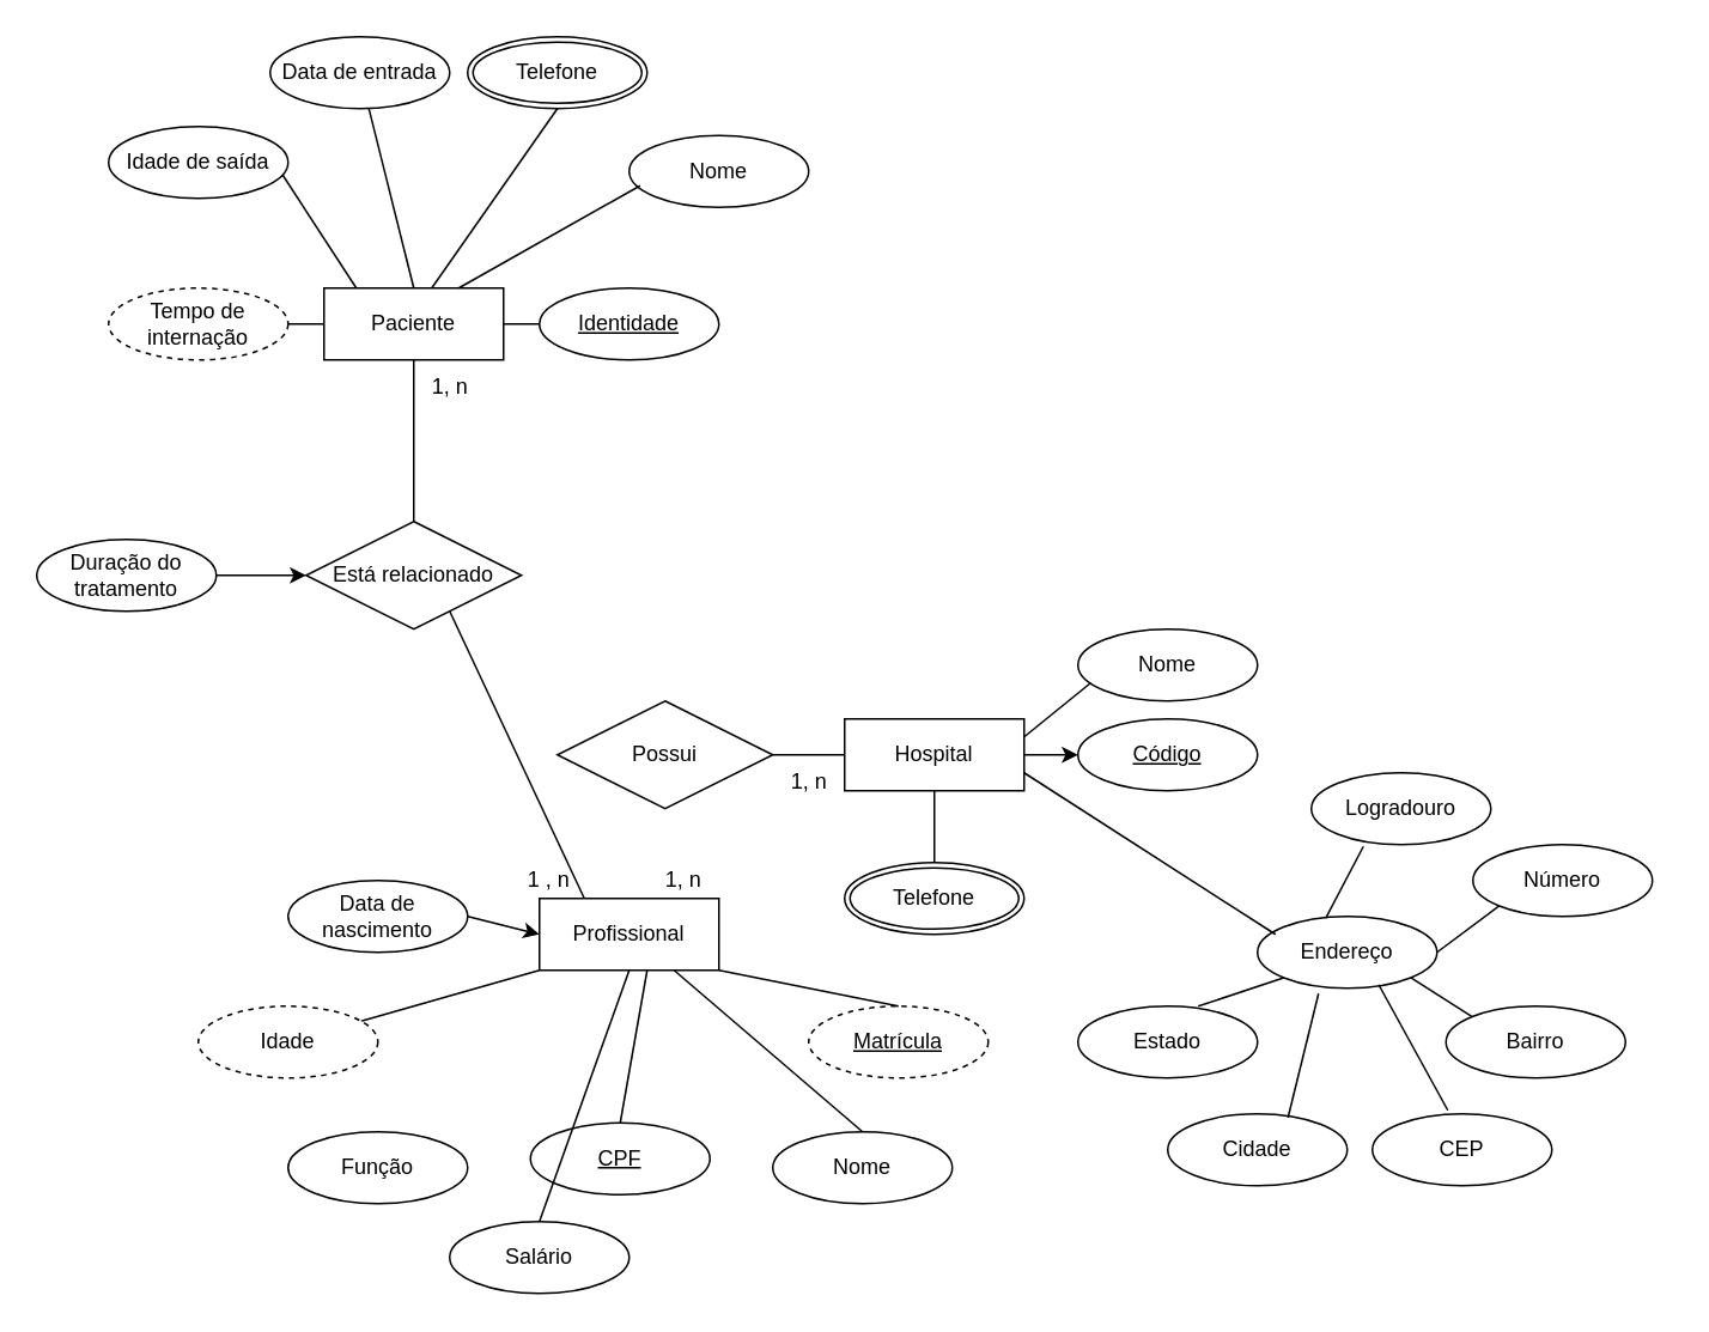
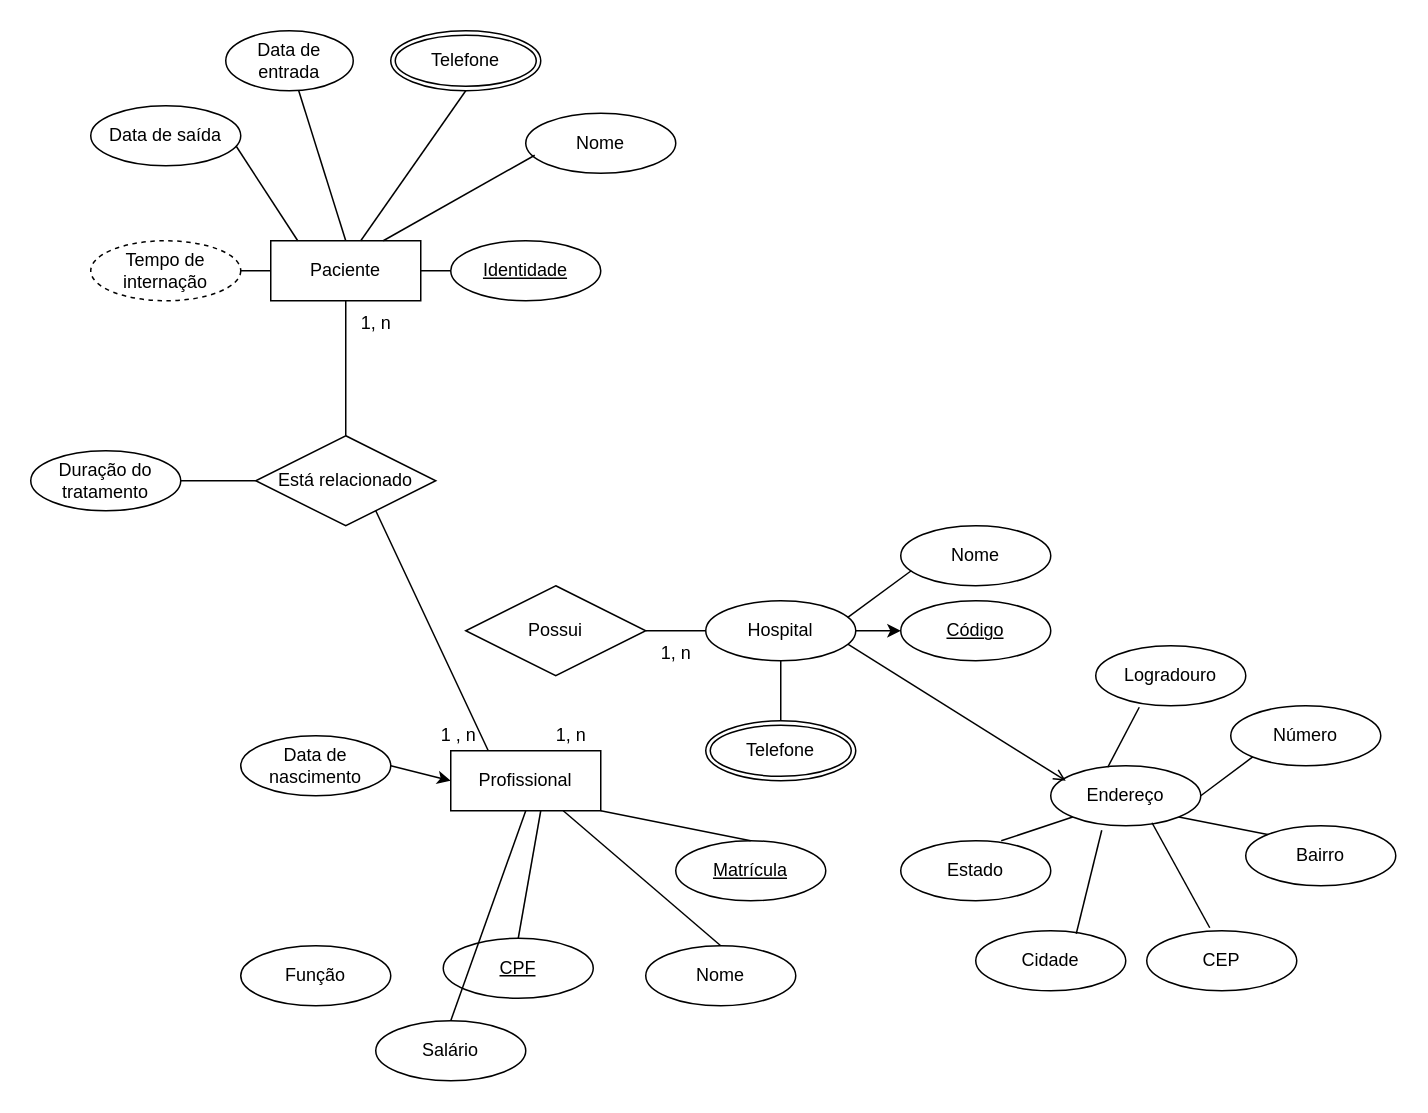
- <mxCell id="46" value="Data de entrada" style="ellipse;whiteSpace=wrap;html=1;align=center;" vertex="1" parent="1"><mxGeometry x="150" y="20" width="100" height="40" as="geometry" /></mxCell>
+ <mxCell id="46" value="Data de entrada" style="ellipse;whiteSpace=wrap;html=1;align=center;" vertex="1" parent="1"><mxGeometry x="150" y="20" width="85" height="40" as="geometry" /></mxCell>
- <mxCell id="48" value="Idade de saída" style="ellipse;whiteSpace=wrap;html=1;align=center;" vertex="1" parent="1"><mxGeometry x="60" y="70" width="100" height="40" as="geometry" /></mxCell>
+ <mxCell id="48" value="Data de saída" style="ellipse;whiteSpace=wrap;html=1;align=center;" vertex="1" parent="1"><mxGeometry x="60" y="70" width="100" height="40" as="geometry" /></mxCell>
- <mxCell id="58" value="" style="endArrow=classic;html=1;rounded=0;exitX=1;exitY=0.5;exitDx=0;exitDy=0;entryX=0;entryY=0.5;entryDx=0;entryDy=0;" edge="1" parent="1" source="57" target="52"><mxGeometry relative="1" as="geometry"><mxPoint x="300" y="430" as="sourcePoint" /><mxPoint x="460" y="430" as="targetPoint" /></mxGeometry></mxCell>
+ <mxCell id="58" value="" style="endArrow=none;html=1;rounded=0;exitX=1;exitY=0.5;exitDx=0;exitDy=0;entryX=0;entryY=0.5;entryDx=0;entryDy=0;" edge="1" parent="1" source="57" target="52"><mxGeometry relative="1" as="geometry"><mxPoint x="300" y="430" as="sourcePoint" /><mxPoint x="460" y="430" as="targetPoint" /></mxGeometry></mxCell>
- <mxCell id="2" value="Hospital" style="whiteSpace=wrap;html=1;align=center;" vertex="1" parent="1"><mxGeometry x="470" y="400" width="100" height="40" as="geometry" /></mxCell>
+ <mxCell id="2" value="Hospital" style="ellipse;whiteSpace=wrap;html=1;align=center;" vertex="1" parent="1"><mxGeometry x="470" y="400" width="100" height="40" as="geometry" /></mxCell>
- <mxCell id="7" value="" style="endArrow=none;html=1;rounded=0;exitX=1;exitY=0.75;exitDx=0;exitDy=0;entryX=0.1;entryY=0.25;entryDx=0;entryDy=0;entryPerimeter=0;" edge="1" parent="1" source="2" target="4"><mxGeometry relative="1" as="geometry"><mxPoint x="590" y="540" as="sourcePoint" /><mxPoint x="750" y="540" as="targetPoint" /></mxGeometry></mxCell>
+ <mxCell id="7" value="" style="endArrow=open;html=1;rounded=0;exitX=1;exitY=0.75;exitDx=0;exitDy=0;entryX=0.1;entryY=0.25;entryDx=0;entryDy=0;entryPerimeter=0;" edge="1" parent="1" source="2" target="4"><mxGeometry relative="1" as="geometry"><mxPoint x="590" y="540" as="sourcePoint" /><mxPoint x="750" y="540" as="targetPoint" /></mxGeometry></mxCell>
- <mxCell id="36" value="" style="endArrow=none;html=1;rounded=0;entryX=0;entryY=1;entryDx=0;entryDy=0;" edge="1" parent="1" source="37" target="24"><mxGeometry relative="1" as="geometry"><mxPoint x="210" y="580" as="sourcePoint" /><mxPoint x="590" y="540" as="targetPoint" /></mxGeometry></mxCell>
- <mxCell id="37" value="Idade" style="ellipse;whiteSpace=wrap;html=1;align=center;dashed=1;" vertex="1" parent="1"><mxGeometry x="110" y="560" width="100" height="40" as="geometry" /></mxCell>
- <mxCell id="25" value="Matrícula" style="ellipse;whiteSpace=wrap;html=1;align=center;fontStyle=4;dashed=1;" vertex="1" parent="1"><mxGeometry x="450" y="560" width="100" height="40" as="geometry" /></mxCell>
+ <mxCell id="25" value="Matrícula" style="ellipse;whiteSpace=wrap;html=1;align=center;fontStyle=4;" vertex="1" parent="1"><mxGeometry x="450" y="560" width="100" height="40" as="geometry" /></mxCell>
- <mxCell id="10" value="Bairro" style="ellipse;whiteSpace=wrap;html=1;align=center;" vertex="1" parent="1"><mxGeometry x="805" y="560" width="100" height="40" as="geometry" /></mxCell>
+ <mxCell id="10" value="Bairro" style="ellipse;whiteSpace=wrap;html=1;align=center;" vertex="1" parent="1"><mxGeometry x="830" y="550" width="100" height="40" as="geometry" /></mxCell>
